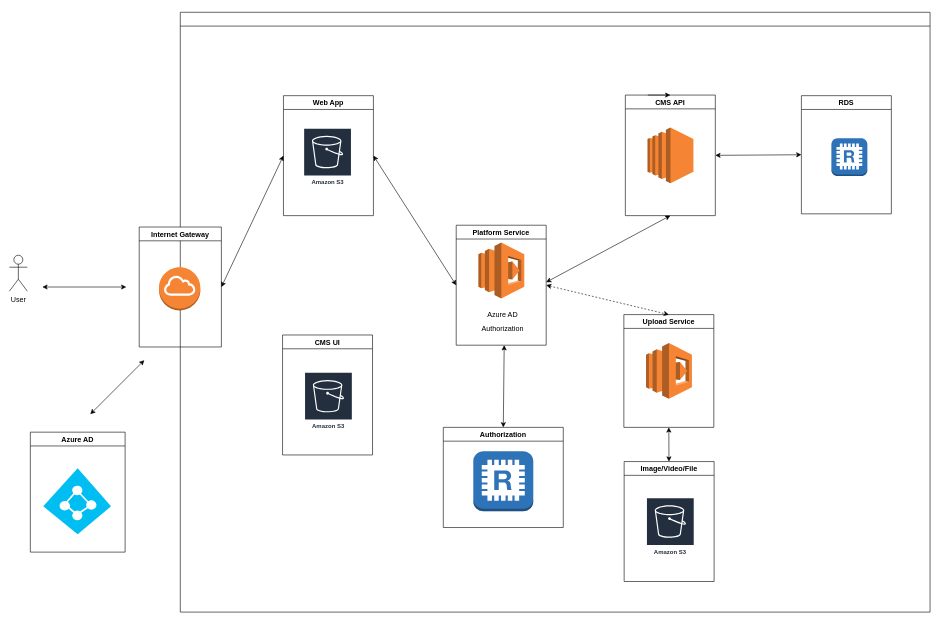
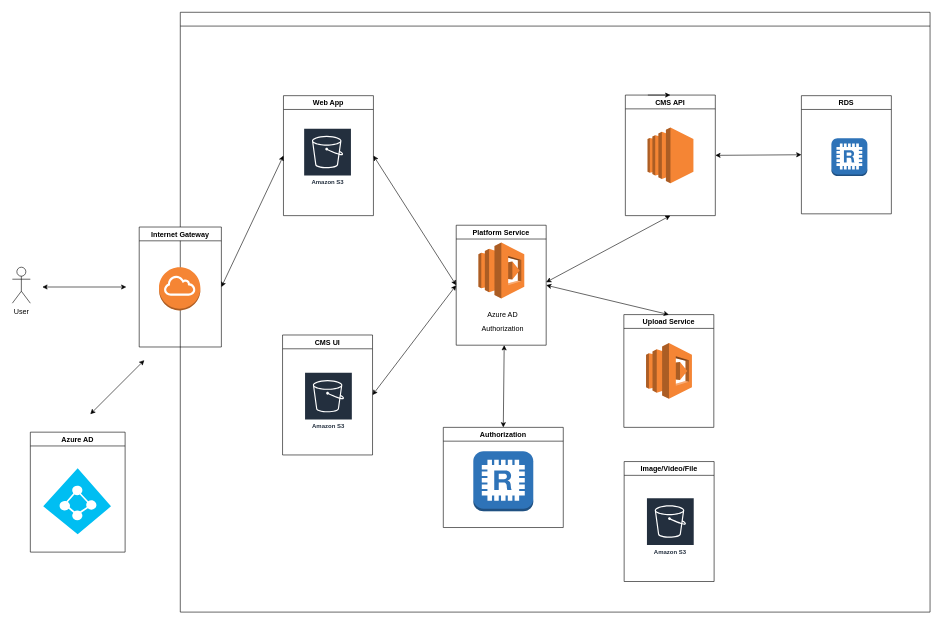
- <mxCell id="28" value="User" style="shape=umlActor;verticalLabelPosition=bottom;labelBackgroundColor=#ffffff;verticalAlign=top;html=1;outlineConnect=0;" vertex="1" parent="1"><mxGeometry x="15" y="425" width="30" height="60" as="geometry" /></mxCell>
+ <mxCell id="28" value="User" style="shape=umlActor;verticalLabelPosition=bottom;labelBackgroundColor=#ffffff;verticalAlign=top;html=1;outlineConnect=0;" vertex="1" parent="1"><mxGeometry x="20" y="445" width="30" height="60" as="geometry" /></mxCell>
- <mxCell id="21" value="" style="endArrow=classic;startArrow=classic;html=1;exitX=1;exitY=0.5;exitDx=0;exitDy=0;entryX=0.5;entryY=0;entryDx=0;entryDy=0;dashed=1;" edge="1" parent="2" source="8" target="18"><mxGeometry width="50" height="50" relative="1" as="geometry"><mxPoint x="-864.5" y="445" as="sourcePoint" /><mxPoint x="925" y="510" as="targetPoint" /><Array as="points" /></mxGeometry></mxCell>
+ <mxCell id="21" value="" style="endArrow=classic;startArrow=classic;html=1;exitX=1;exitY=0.5;exitDx=0;exitDy=0;entryX=0.5;entryY=0;entryDx=0;entryDy=0;" edge="1" parent="2" source="8" target="18"><mxGeometry width="50" height="50" relative="1" as="geometry"><mxPoint x="-864.5" y="445" as="sourcePoint" /><mxPoint x="925" y="510" as="targetPoint" /><Array as="points" /></mxGeometry></mxCell>
+ <mxCell id="7" value="" style="endArrow=classic;startArrow=classic;html=1;entryX=0;entryY=0.5;entryDx=0;entryDy=0;exitX=1;exitY=0.5;exitDx=0;exitDy=0;" edge="1" parent="2" source="5" target="8"><mxGeometry width="50" height="50" relative="1" as="geometry"><mxPoint x="284" y="706" as="sourcePoint" /><mxPoint x="420.333" y="706" as="targetPoint" /></mxGeometry></mxCell>
- <mxCell id="20" value="" style="endArrow=classic;startArrow=classic;html=1;entryX=0.5;entryY=1;entryDx=0;entryDy=0;" edge="1" parent="2" source="14" target="18"><mxGeometry width="50" height="50" relative="1" as="geometry"><mxPoint x="-1000.5" y="825" as="sourcePoint" /><mxPoint x="-950.5" y="775" as="targetPoint" /></mxGeometry></mxCell>
